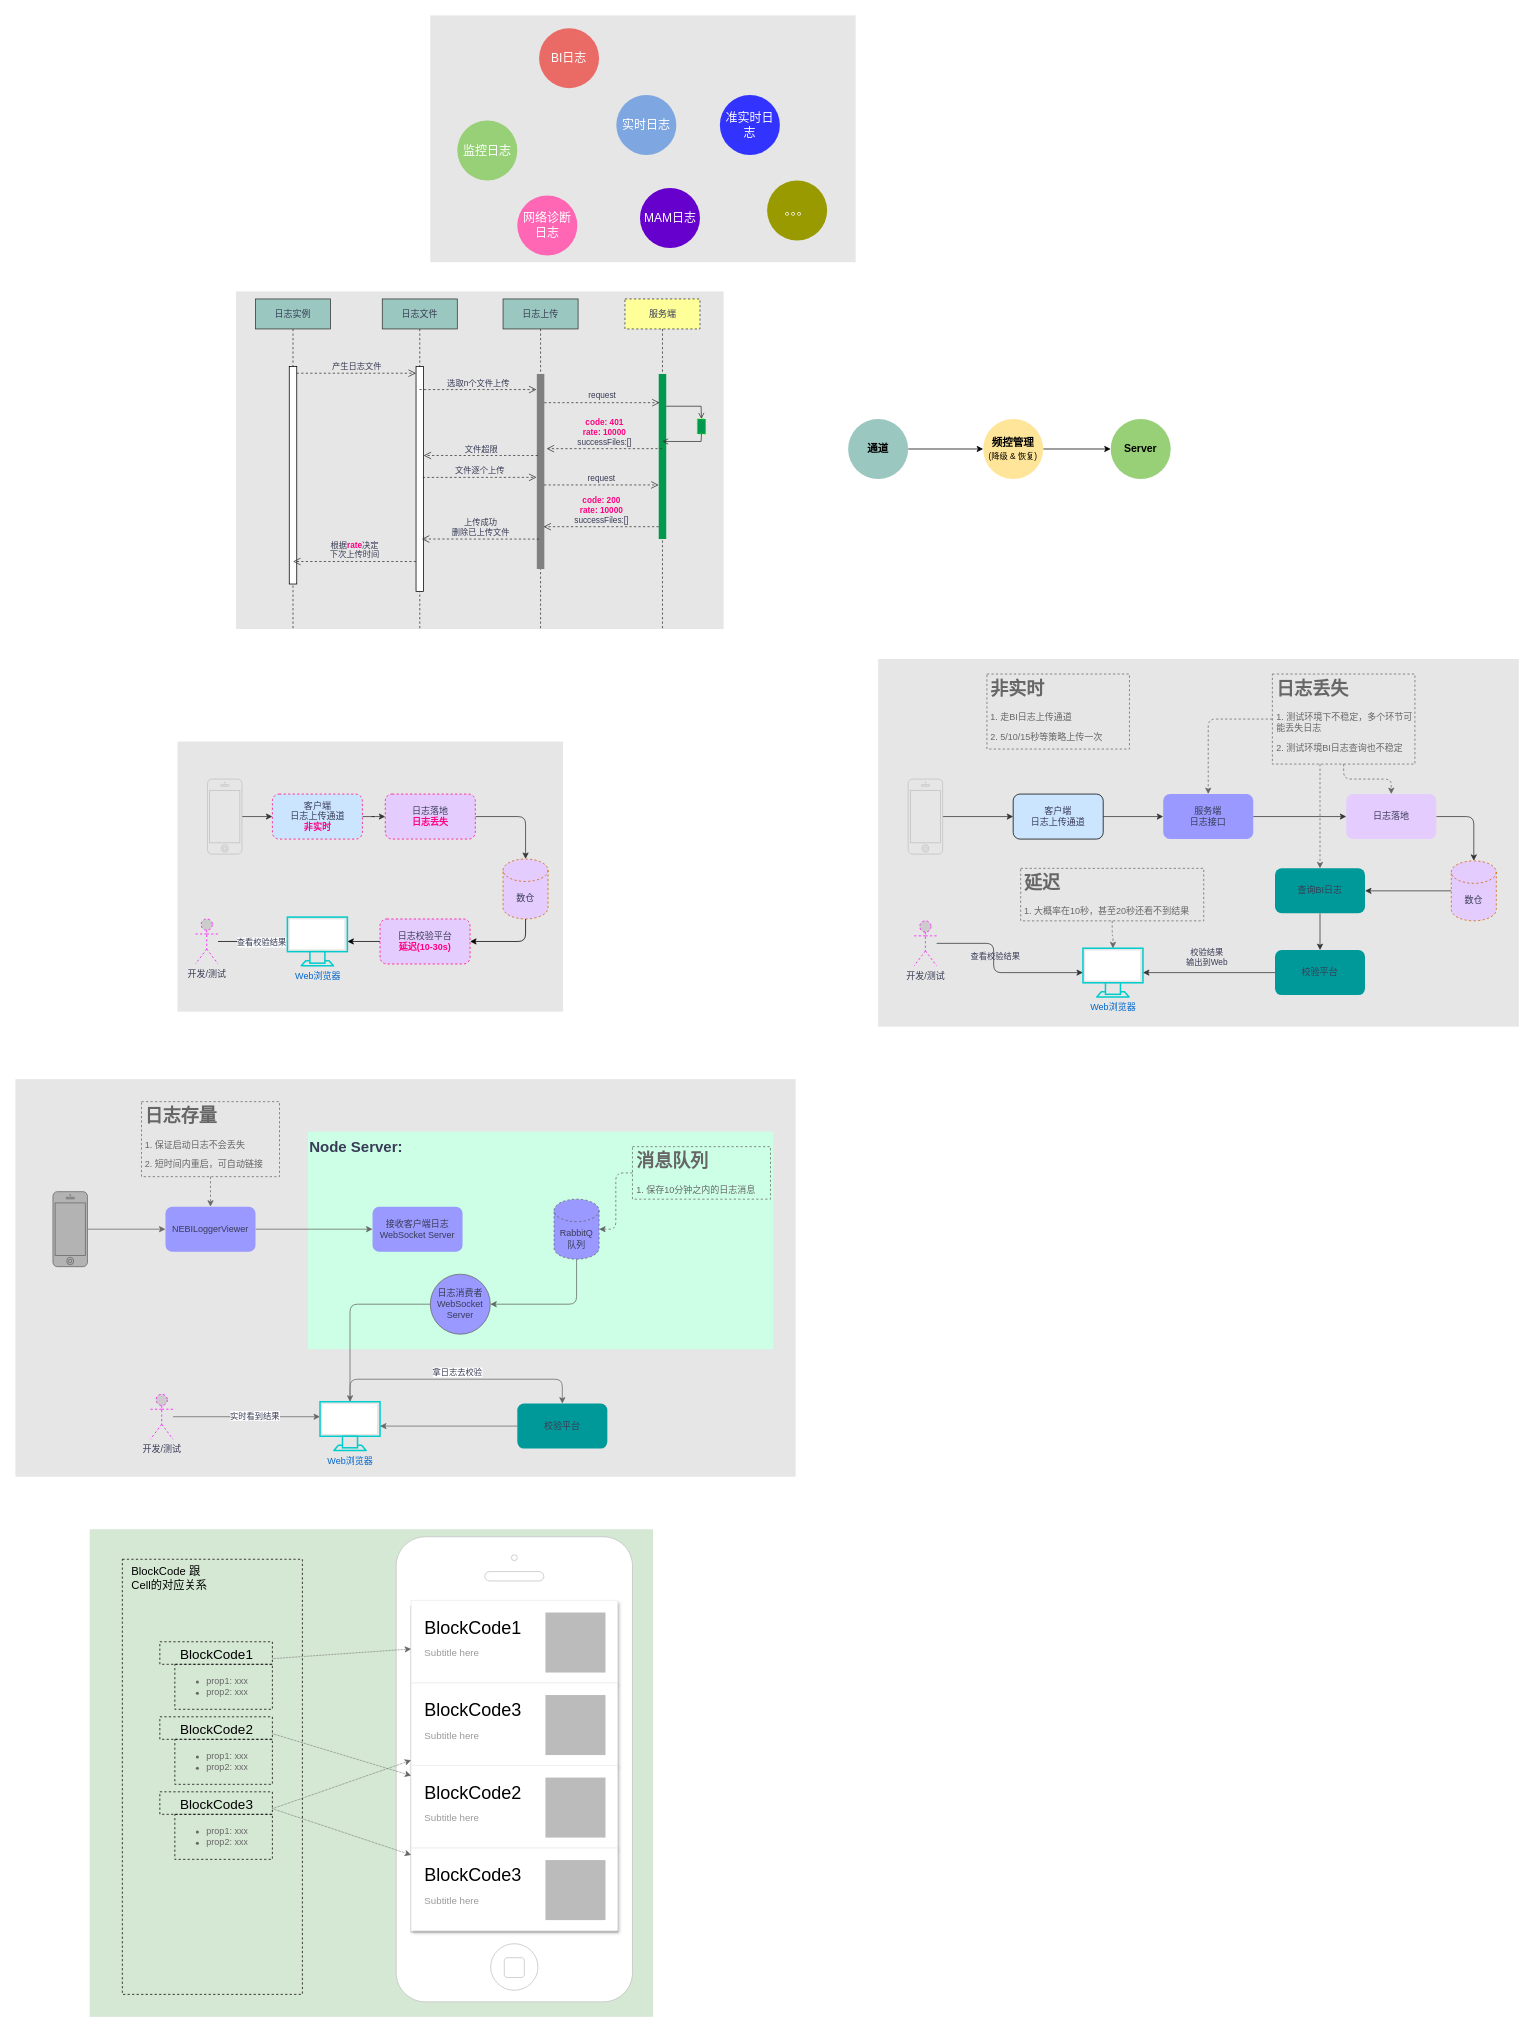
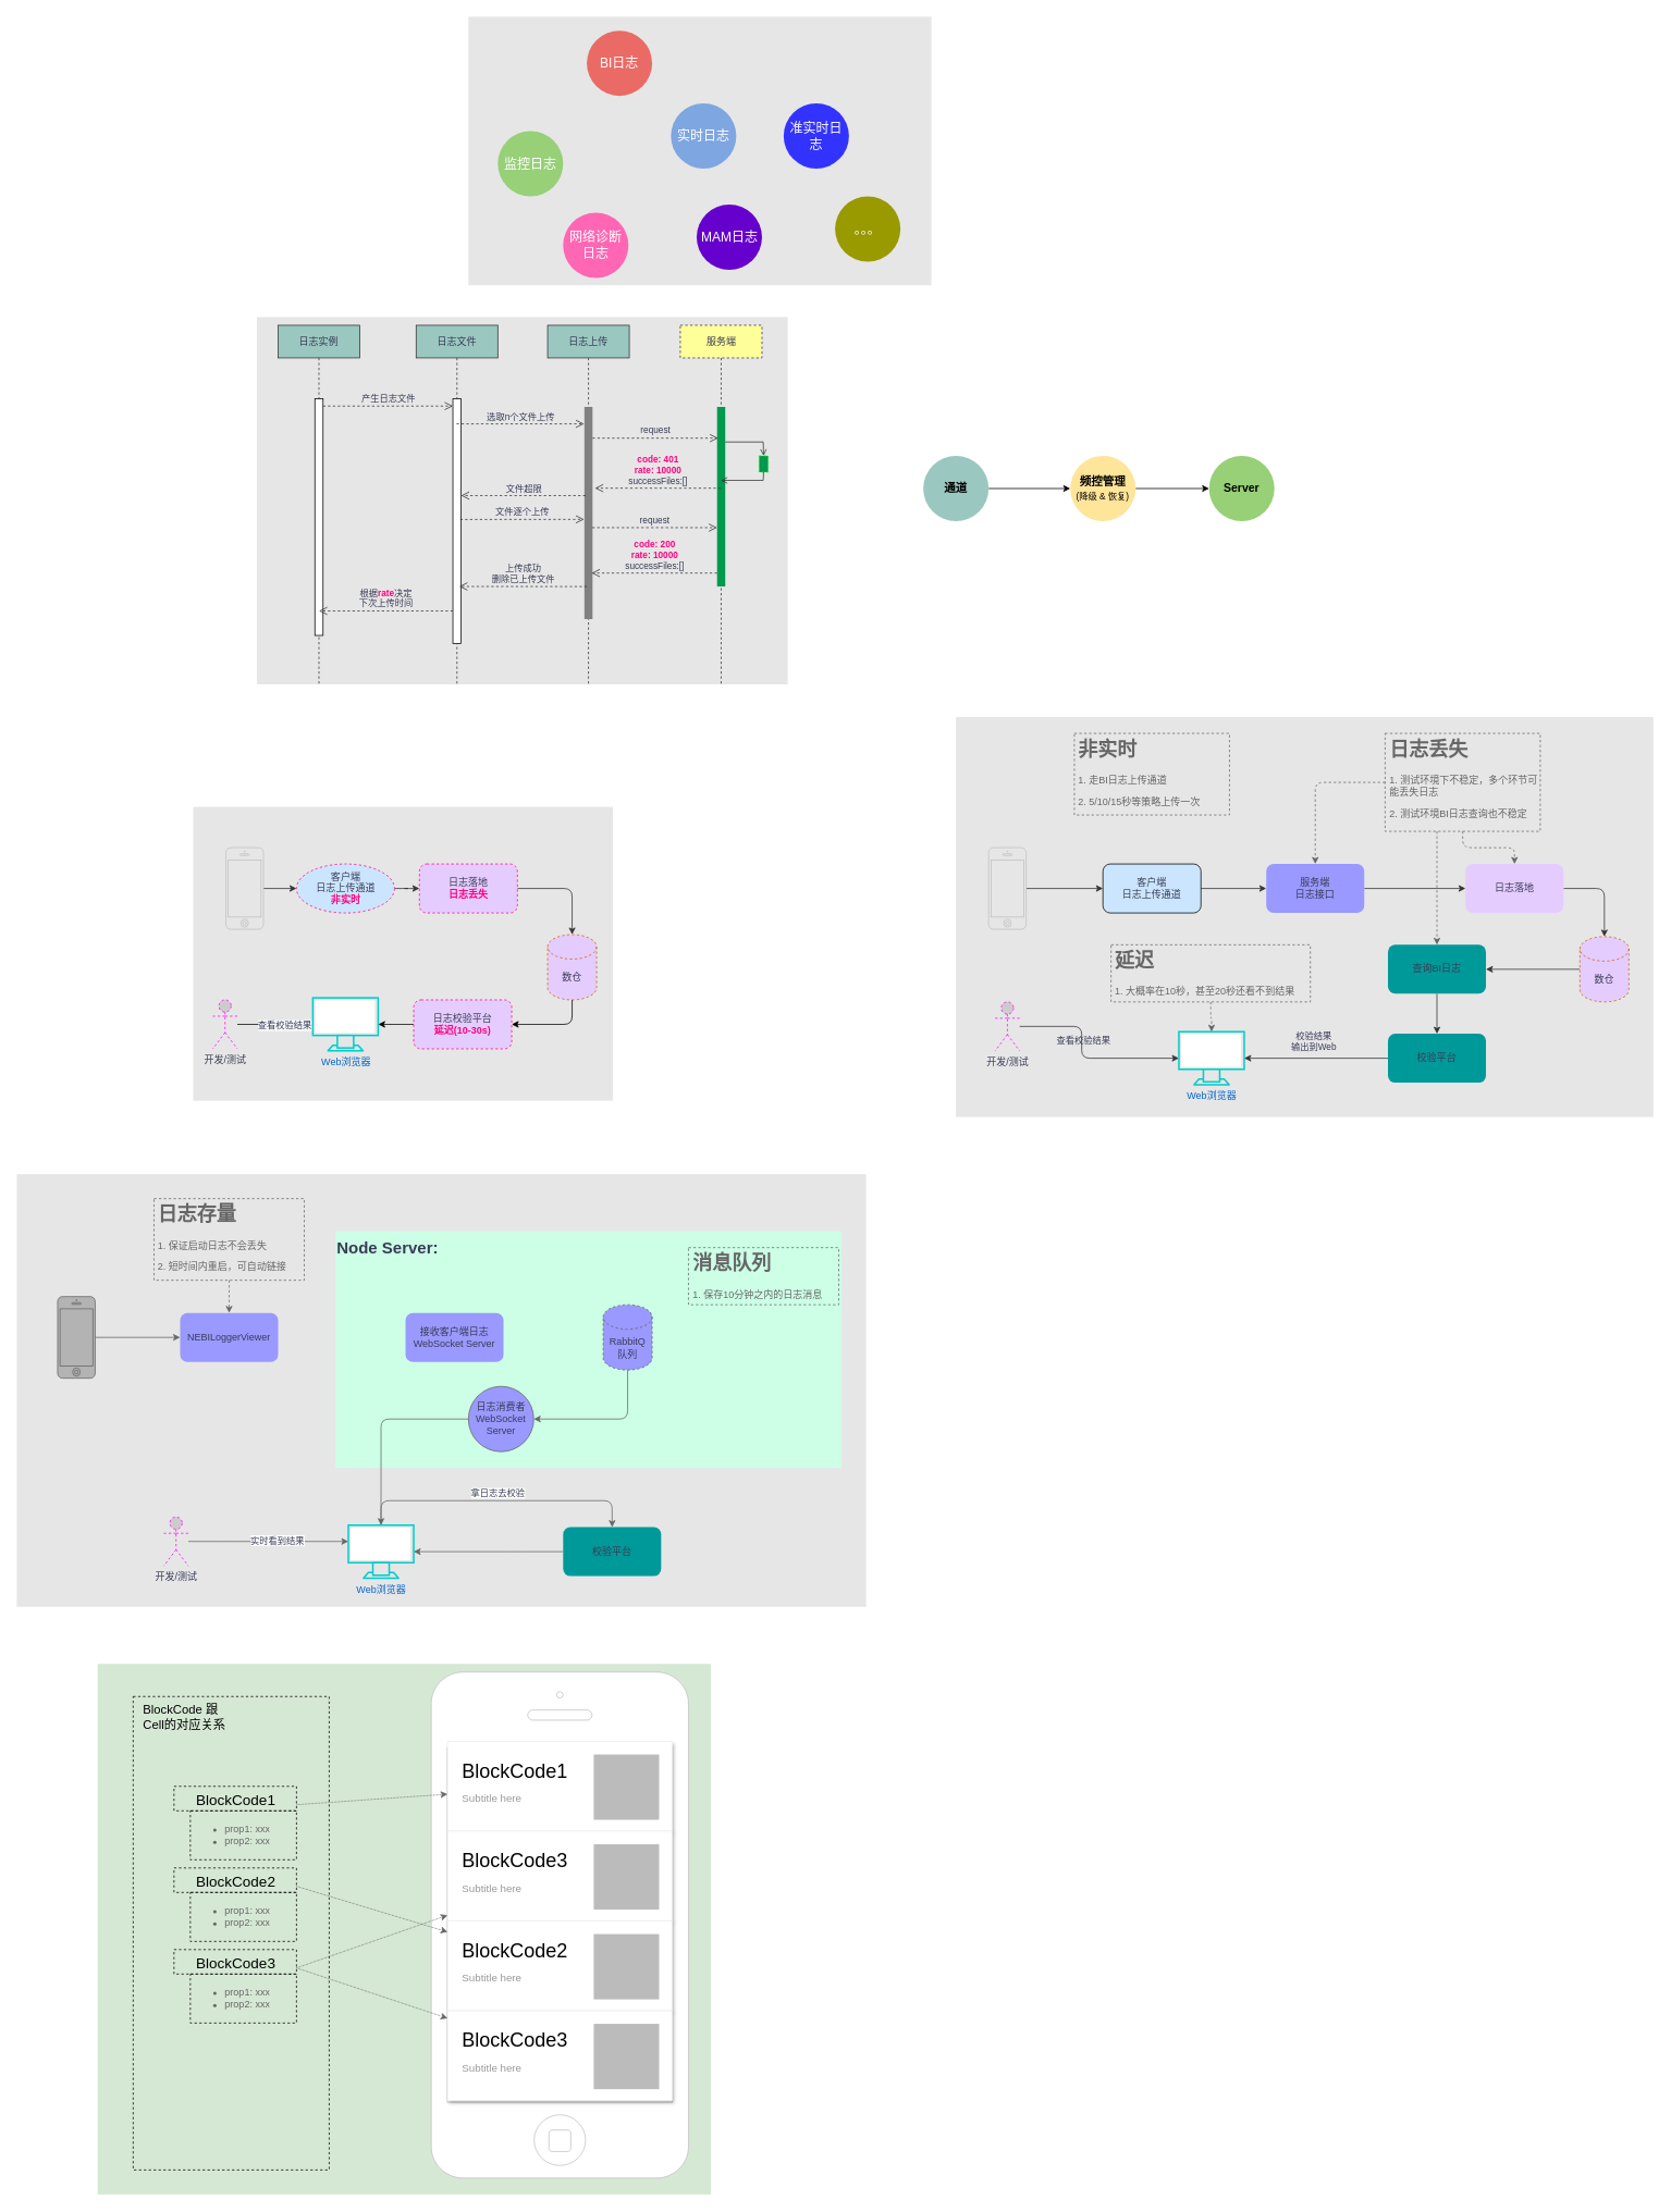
- <mxCell id="40" value="客户端&lt;br&gt;日志上传通道&lt;br&gt;&lt;b&gt;&lt;font color=&quot;#ff0080&quot;&gt;非实时&lt;/font&gt;&lt;/b&gt;" style="rounded=1;whiteSpace=wrap;html=1;dashed=1;labelBackgroundColor=none;sketch=0;fontColor=#393C56;fillColor=#CCE5FF;strokeColor=#FF0080;" parent="1" vertex="1"><mxGeometry x="362.5" y="1058" width="120" height="60" as="geometry" /></mxCell>
+ <mxCell id="40" value="客户端&lt;br&gt;日志上传通道&lt;br&gt;&lt;b&gt;&lt;font color=&quot;#ff0080&quot;&gt;非实时&lt;/font&gt;&lt;/b&gt;" style="ellipse;whiteSpace=wrap;html=1;dashed=1;labelBackgroundColor=none;sketch=0;fontColor=#393C56;fillColor=#CCE5FF;strokeColor=#FF0080;" parent="1" vertex="1"><mxGeometry x="362.5" y="1058" width="120" height="60" as="geometry" /></mxCell>
- <mxCell id="62" style="edgeStyle=orthogonalEdgeStyle;curved=0;rounded=1;sketch=0;orthogonalLoop=1;jettySize=auto;html=1;dashed=1;strokeColor=#666666;fillColor=#F2CC8F;fontColor=#393C56;" parent="1" source="63" target="53" edge="1"><mxGeometry relative="1" as="geometry" /></mxCell>
- <mxCell id="69" style="edgeStyle=orthogonalEdgeStyle;curved=0;rounded=1;sketch=0;orthogonalLoop=1;jettySize=auto;html=1;strokeColor=#666666;fillColor=#F2CC8F;fontColor=#393C56;" parent="1" source="70" target="51" edge="1"><mxGeometry relative="1" as="geometry" /></mxCell>
